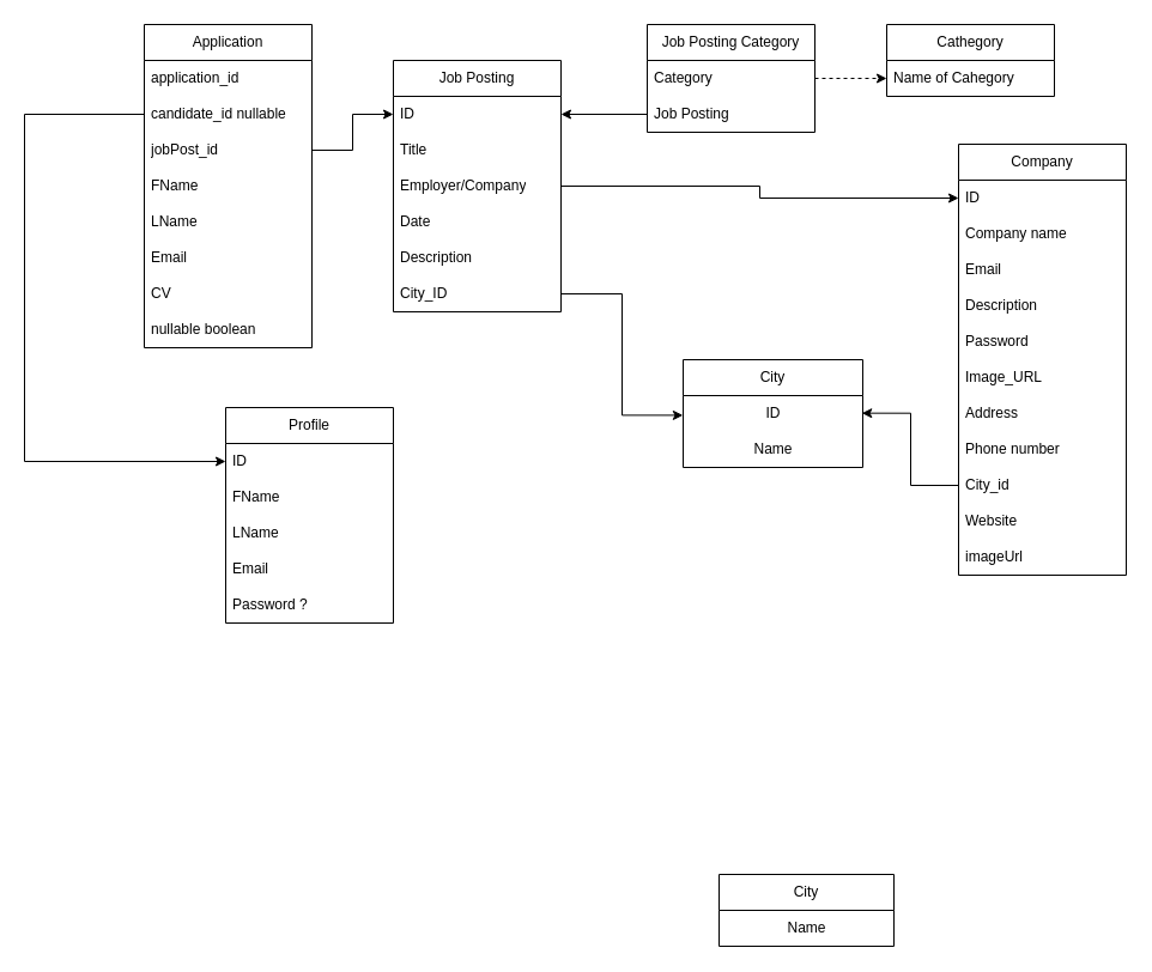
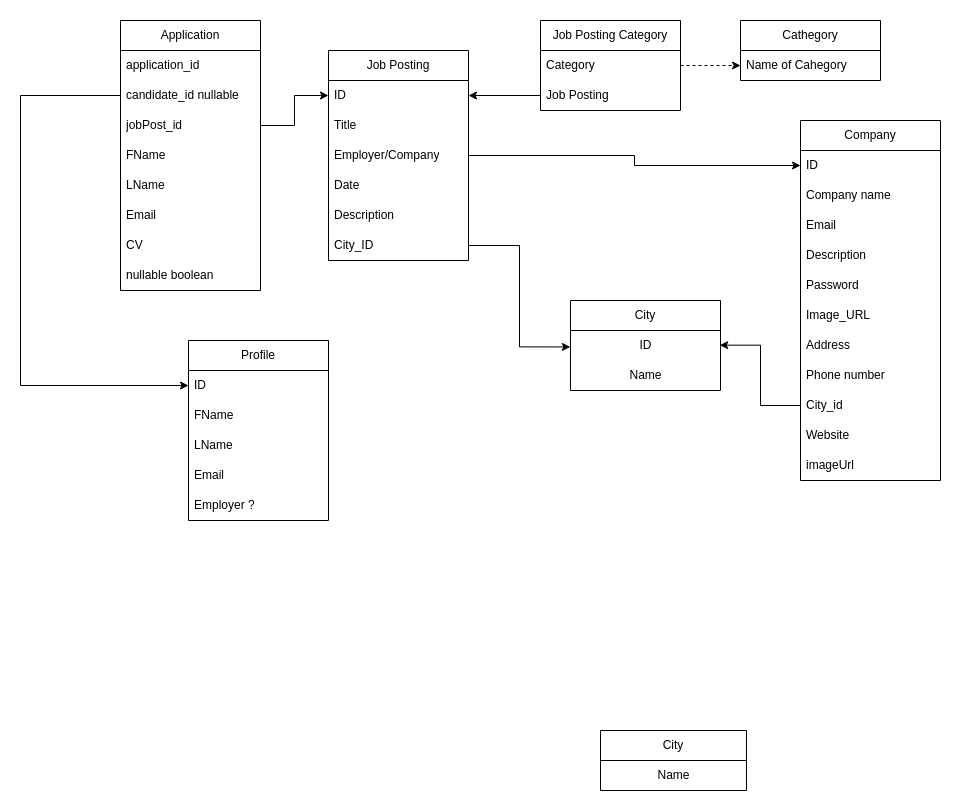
- <mxCell id="28" value="Password ?" style="text;strokeColor=none;fillColor=none;align=left;verticalAlign=middle;spacingLeft=4;spacingRight=4;overflow=hidden;points=[[0,0.5],[1,0.5]];portConstraint=eastwest;rotatable=0;whiteSpace=wrap;html=1;" parent="23" vertex="1"><mxGeometry y="150" width="140" height="30" as="geometry" /></mxCell>
+ <mxCell id="28" value="Employer ?" style="text;strokeColor=none;fillColor=none;align=left;verticalAlign=middle;spacingLeft=4;spacingRight=4;overflow=hidden;points=[[0,0.5],[1,0.5]];portConstraint=eastwest;rotatable=0;whiteSpace=wrap;html=1;" parent="23" vertex="1"><mxGeometry y="150" width="140" height="30" as="geometry" /></mxCell>
